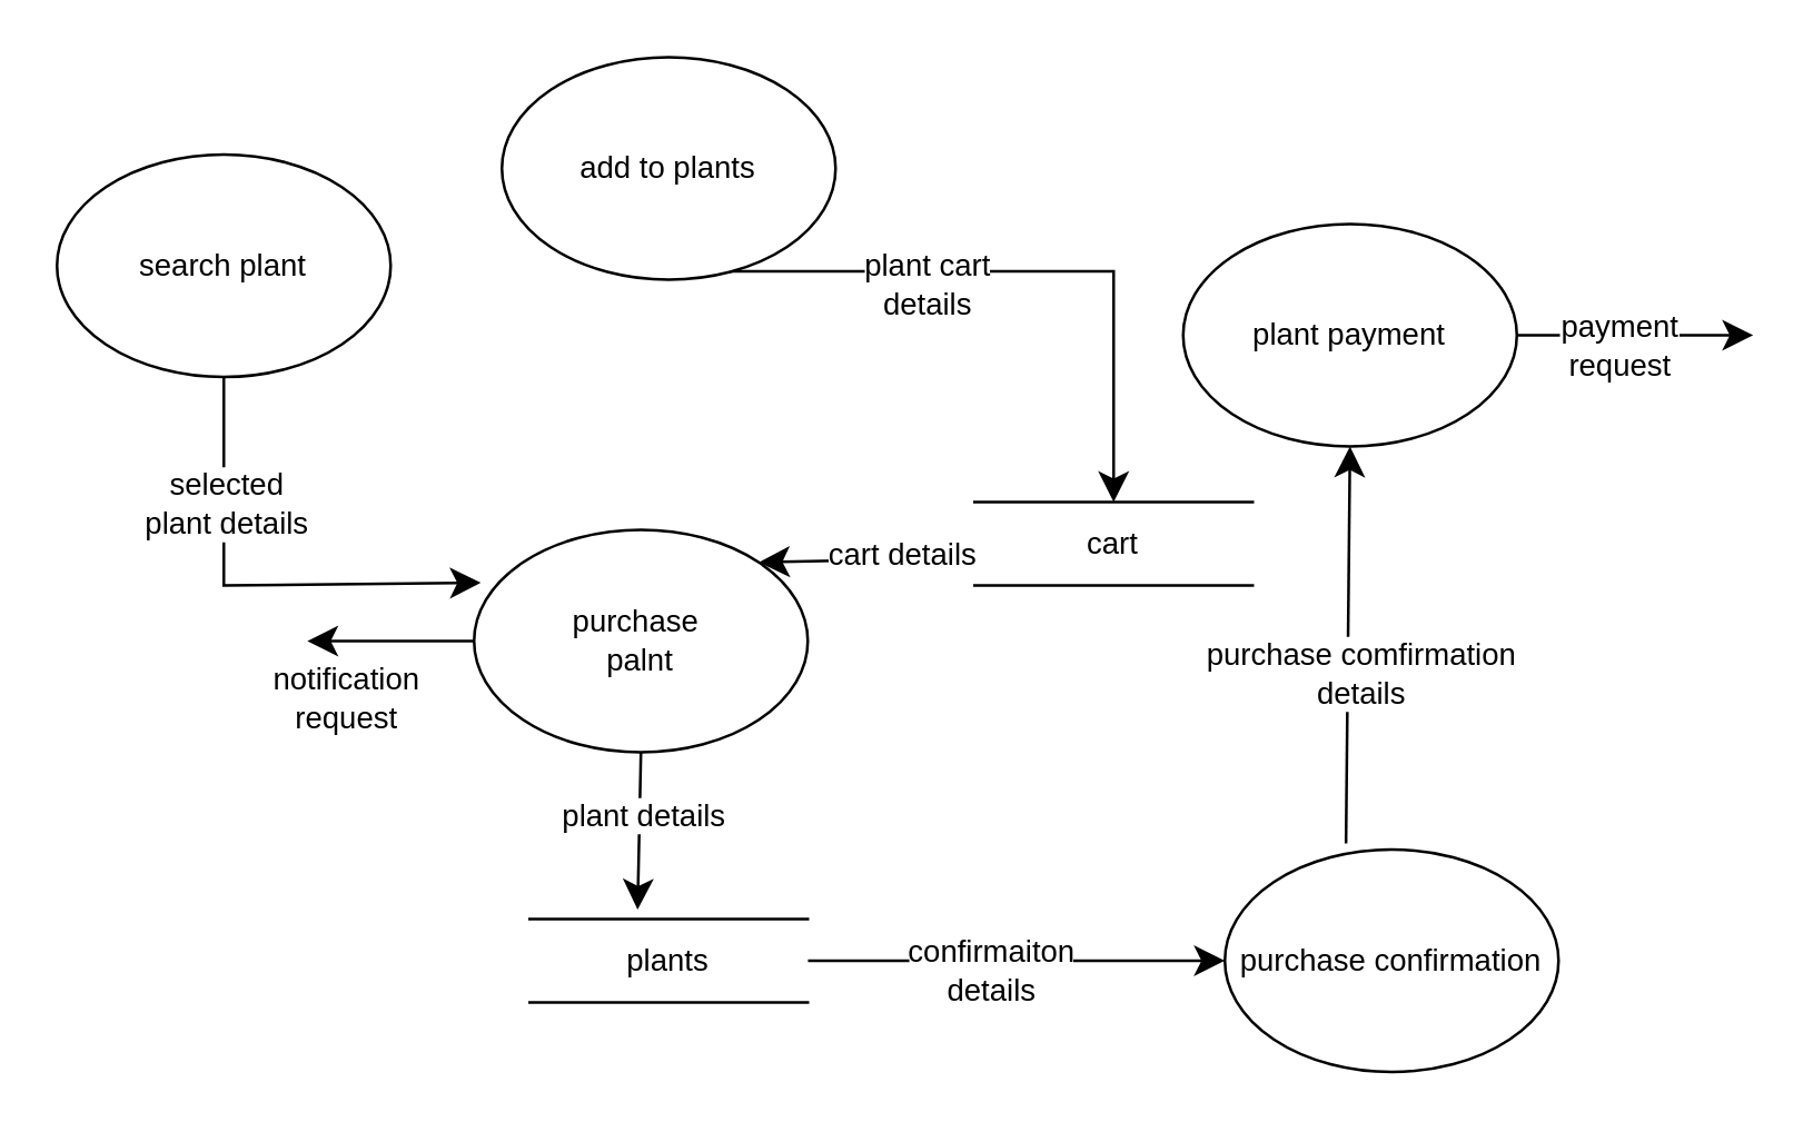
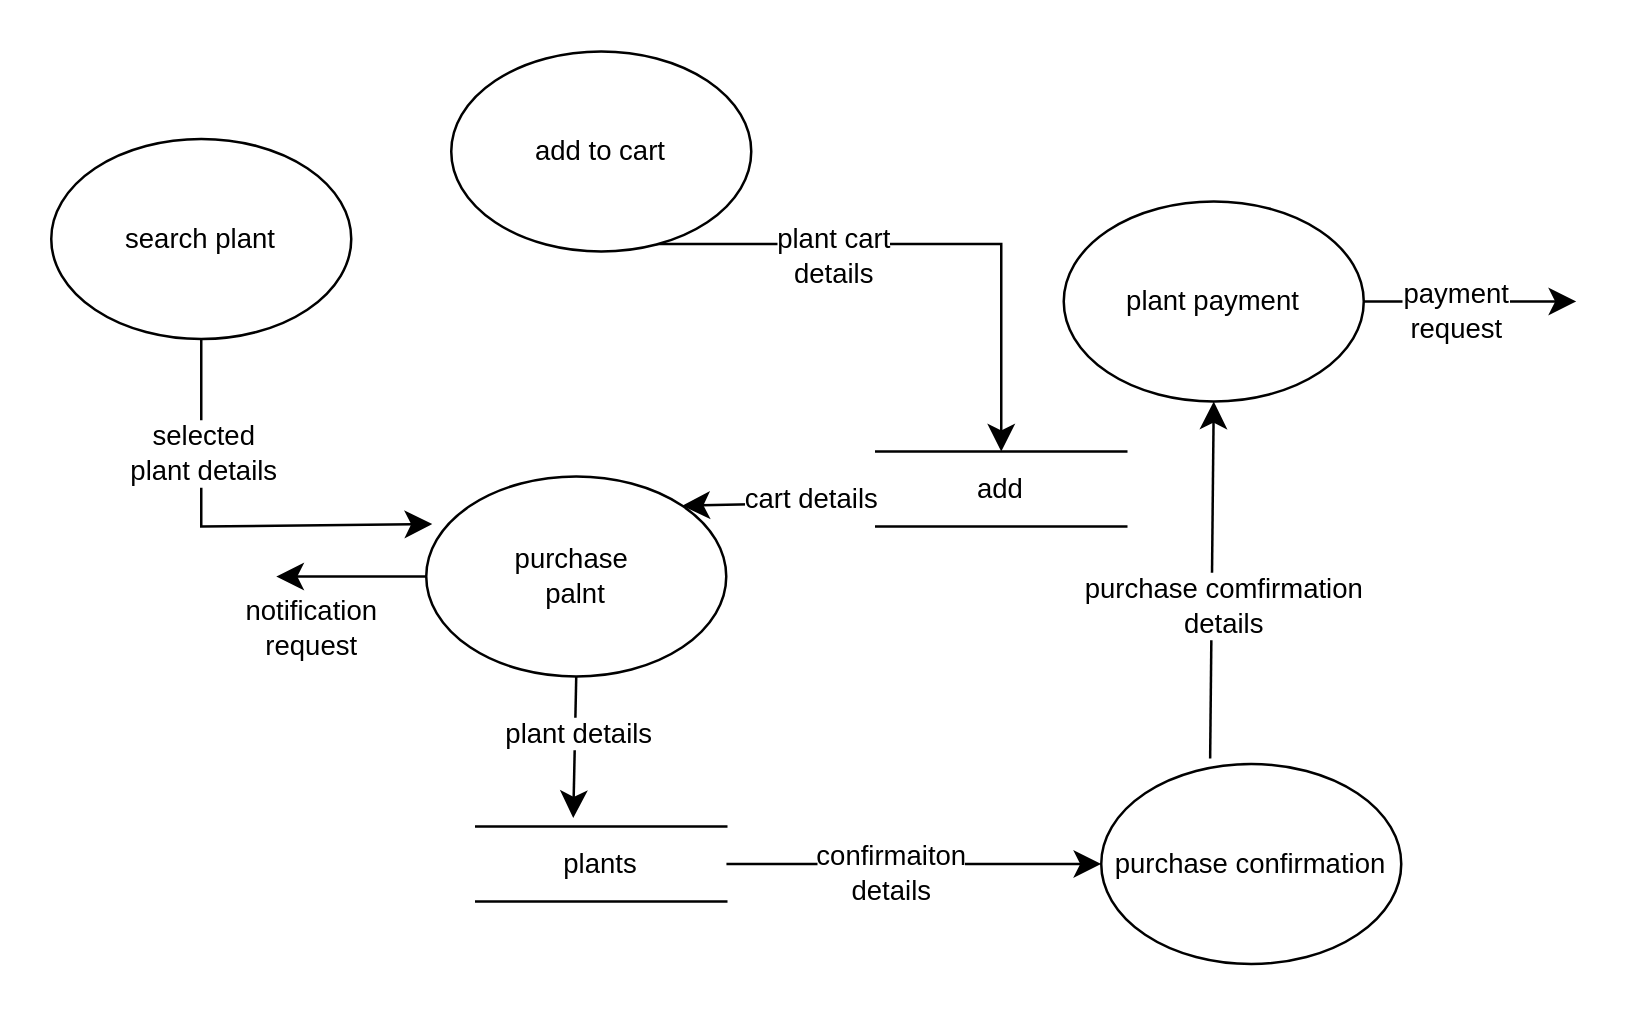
- <mxCell id="5" value="add to plants" style="ellipse;whiteSpace=wrap;html=1;fontSize=11;" vertex="1" parent="1"><mxGeometry x="180" y="20" width="120" height="80" as="geometry" /></mxCell>
+ <mxCell id="5" value="add to cart" style="ellipse;whiteSpace=wrap;html=1;fontSize=11;" vertex="1" parent="1"><mxGeometry x="180" y="20" width="120" height="80" as="geometry" /></mxCell>
- <mxCell id="20" value="cart" style="html=1;dashed=0;whiteSpace=wrap;shape=partialRectangle;right=0;left=0;fontSize=11;" vertex="1" parent="1"><mxGeometry x="350" y="180" width="100" height="30" as="geometry" /></mxCell>
+ <mxCell id="20" value="add" style="html=1;dashed=0;whiteSpace=wrap;shape=partialRectangle;right=0;left=0;fontSize=11;" vertex="1" parent="1"><mxGeometry x="350" y="180" width="100" height="30" as="geometry" /></mxCell>
